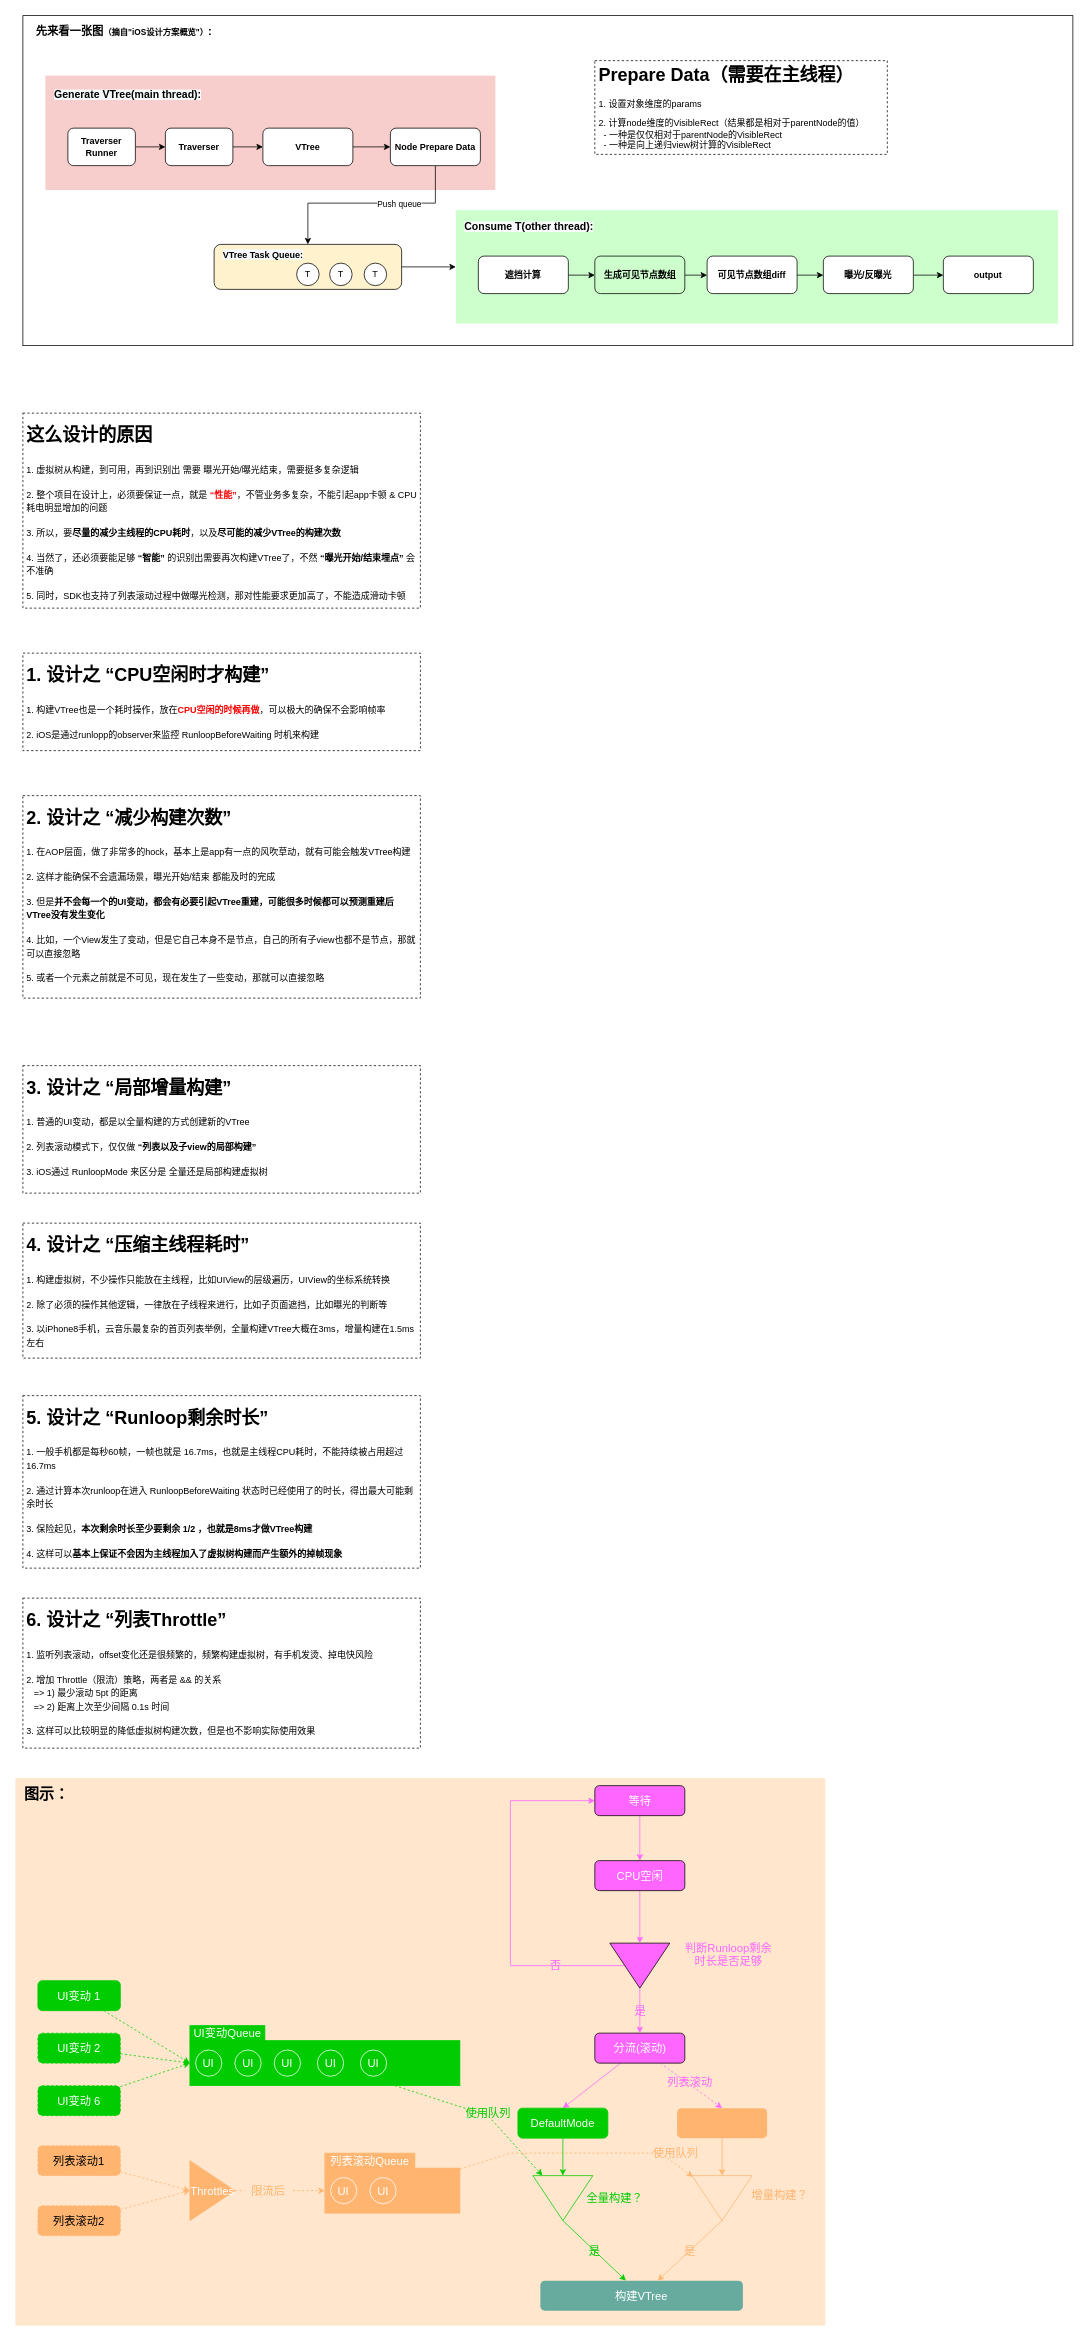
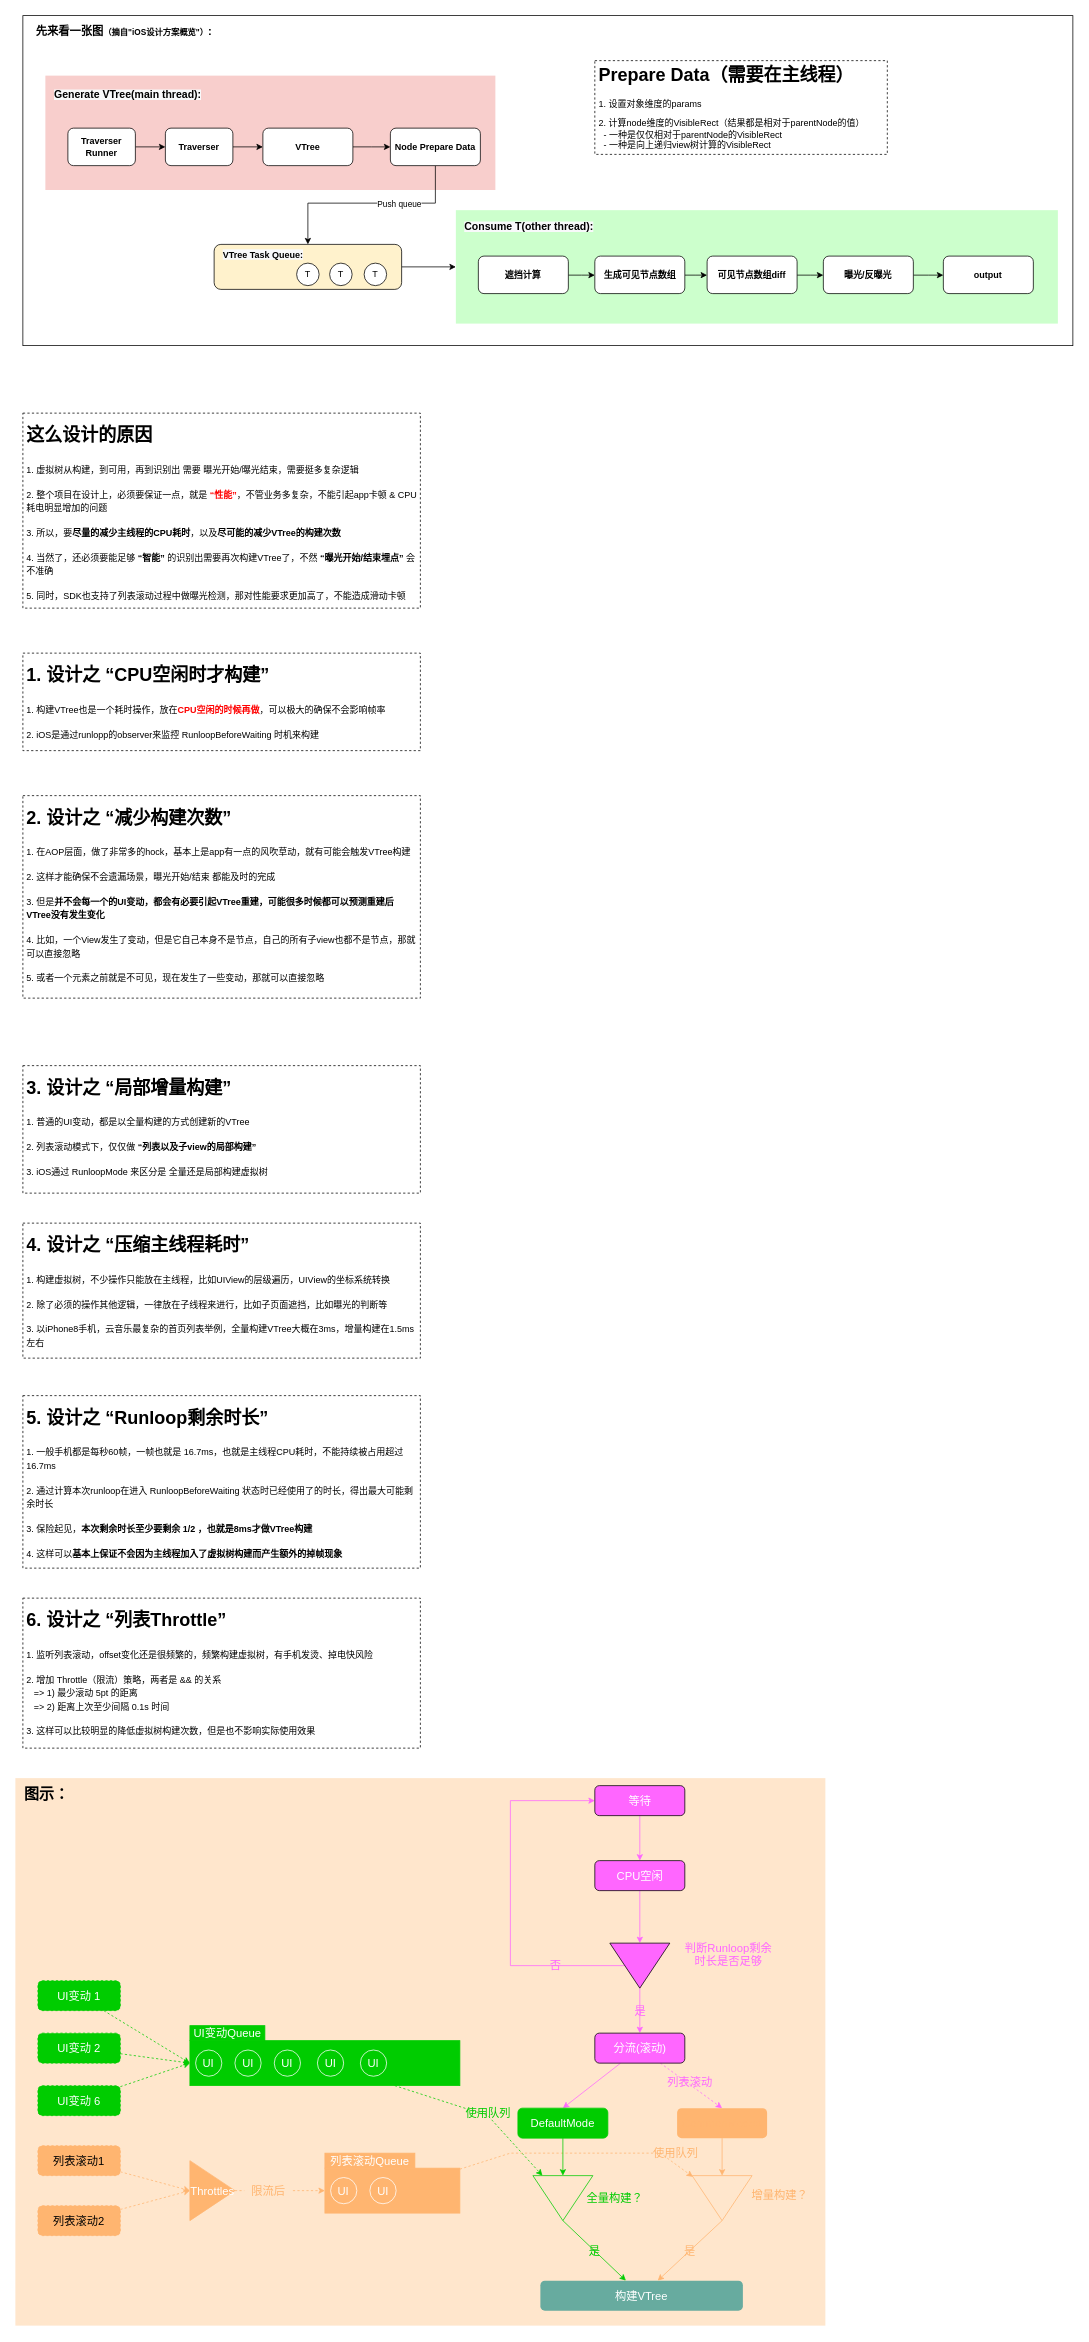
- <mxCell id="27" value="&lt;b&gt;生成可见节点数组&lt;/b&gt;" style="rounded=1;whiteSpace=wrap;html=1;fillColor=#ccffcc;" vertex="1" parent="1"><mxGeometry x="792.6" y="340.63" width="120" height="50" as="geometry" /></mxCell>
+ <mxCell id="27" value="&lt;b&gt;生成可见节点数组&lt;/b&gt;" style="rounded=1;whiteSpace=wrap;html=1;" vertex="1" parent="1"><mxGeometry x="792.6" y="340.63" width="120" height="50" as="geometry" /></mxCell>
- <mxCell id="41" value="UI变动 1" style="rounded=1;whiteSpace=wrap;html=1;dashed=0;fontSize=15;align=center;fontColor=#FFFFFF;labelBackgroundColor=none;strokeColor=#00CC00;fillColor=#00CC00;" vertex="1" parent="1"><mxGeometry x="50" y="2640" width="110" height="40" as="geometry" /></mxCell>
+ <mxCell id="41" value="UI变动 1" style="rounded=1;whiteSpace=wrap;html=1;dashed=1;fontSize=15;align=center;fontColor=#FFFFFF;labelBackgroundColor=none;strokeColor=#00CC00;fillColor=#00CC00;" vertex="1" parent="1"><mxGeometry x="50" y="2640" width="110" height="40" as="geometry" /></mxCell>
